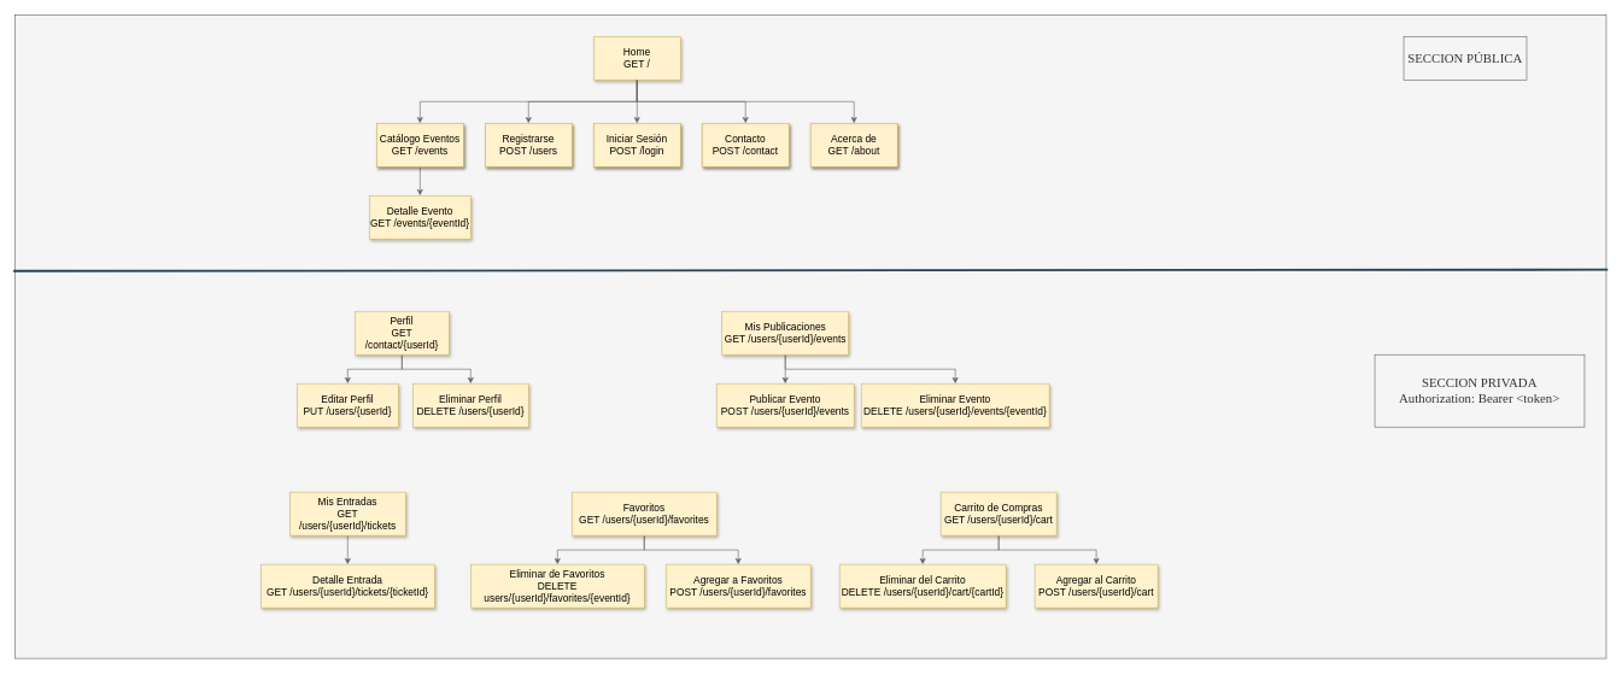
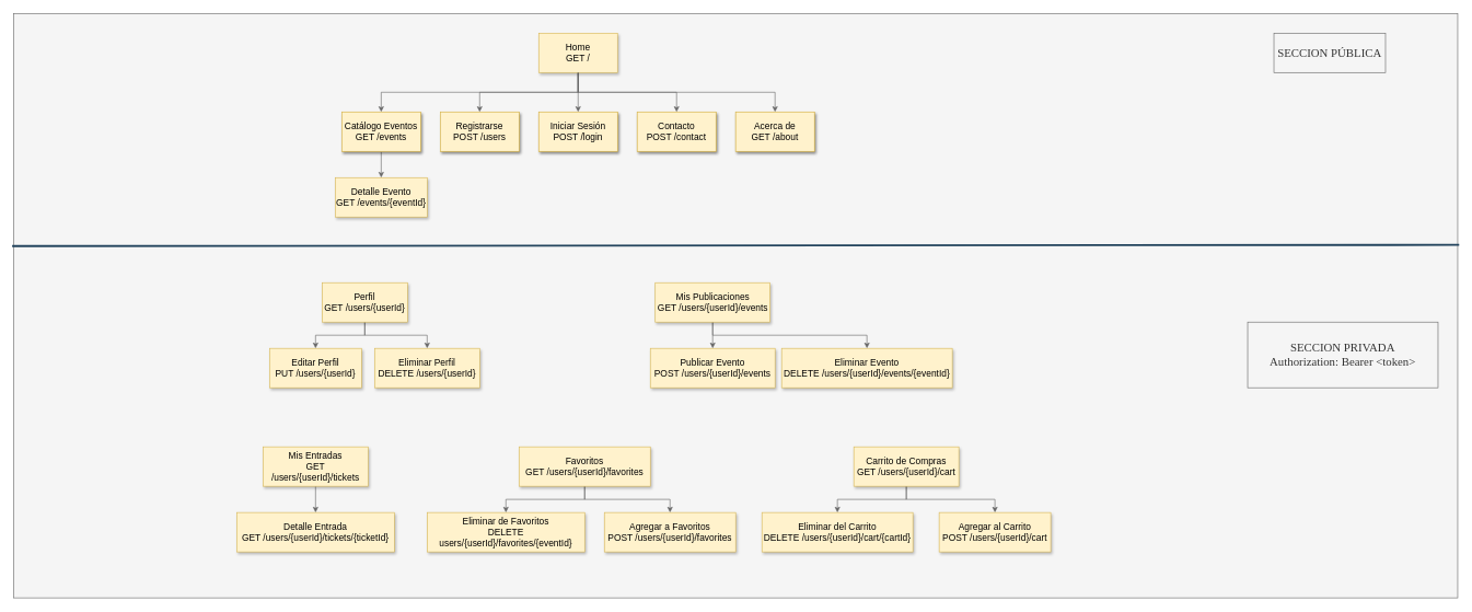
- <mxCell id="21" value="Perfil&lt;br&gt;GET /contact/{userId}" style="rounded=0;whiteSpace=wrap;html=1;fillColor=#fff2cc;strokeWidth=1;shadow=1;strokeColor=#d6b656;fontSize=14;" parent="1" vertex="1"><mxGeometry x="490" y="430" width="130" height="60" as="geometry" /></mxCell>
+ <mxCell id="21" value="Perfil&lt;br&gt;GET /users/{userId}" style="rounded=0;whiteSpace=wrap;html=1;fillColor=#fff2cc;strokeWidth=1;shadow=1;strokeColor=#d6b656;fontSize=14;" parent="1" vertex="1"><mxGeometry x="490" y="430" width="130" height="60" as="geometry" /></mxCell>
